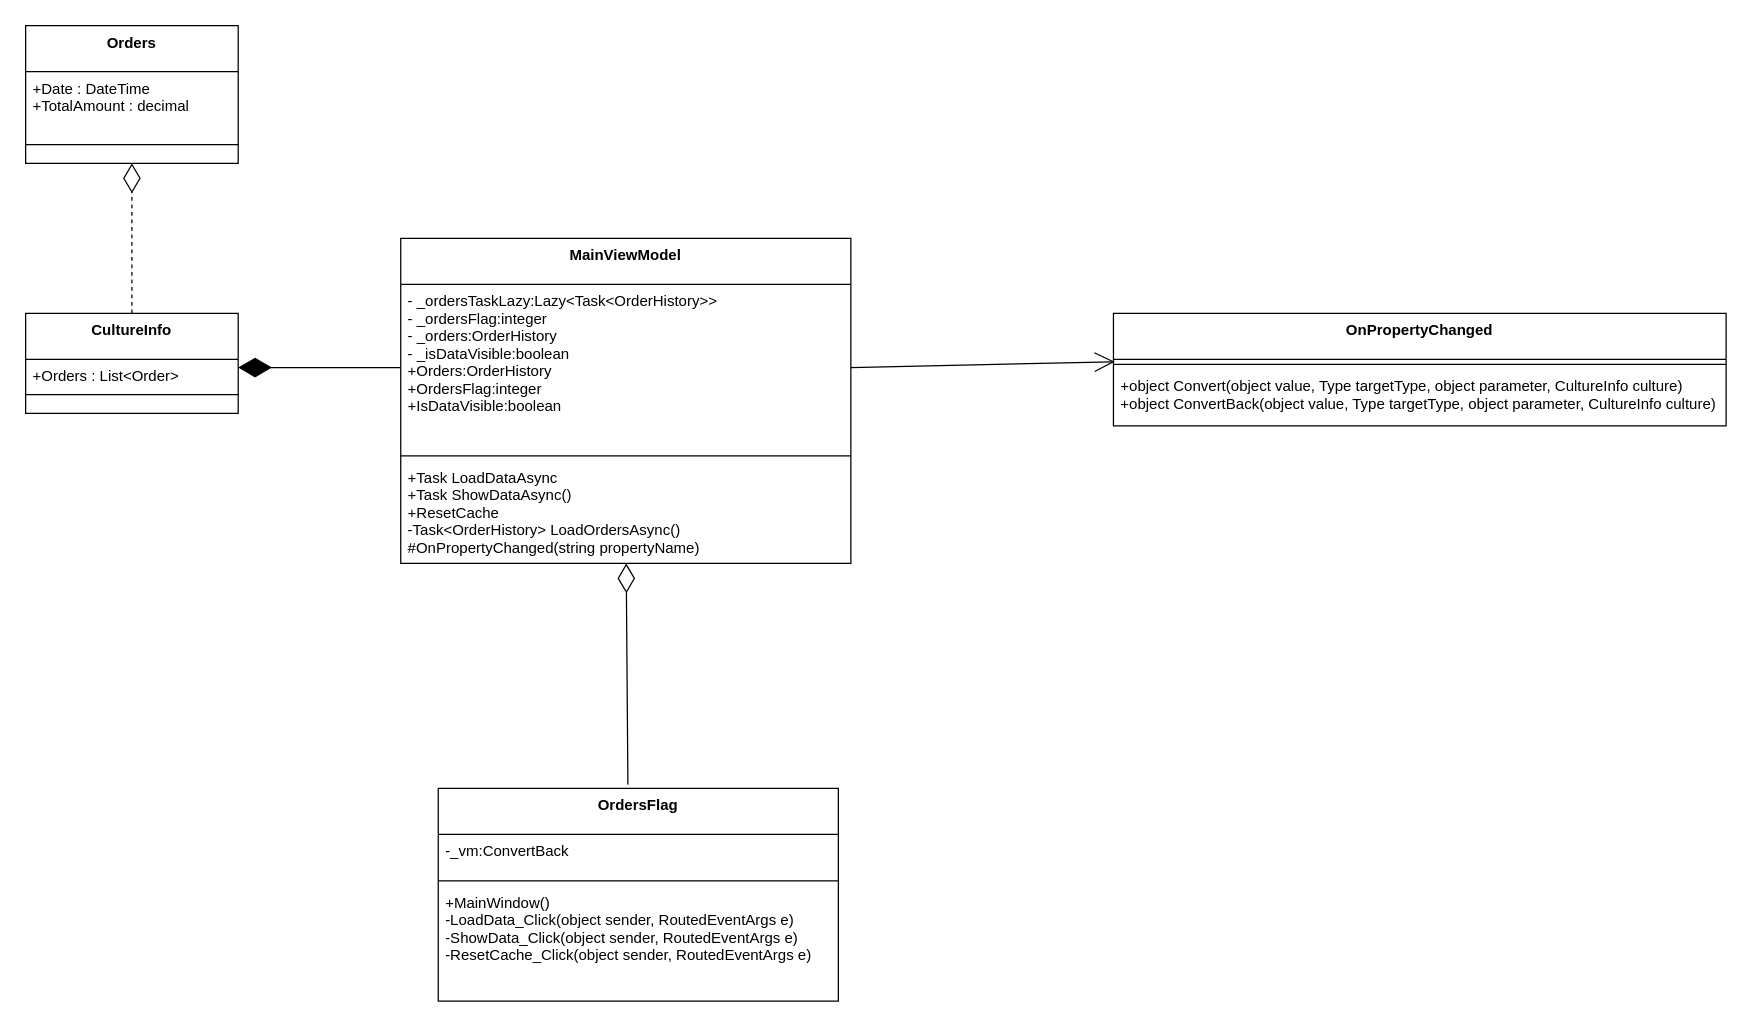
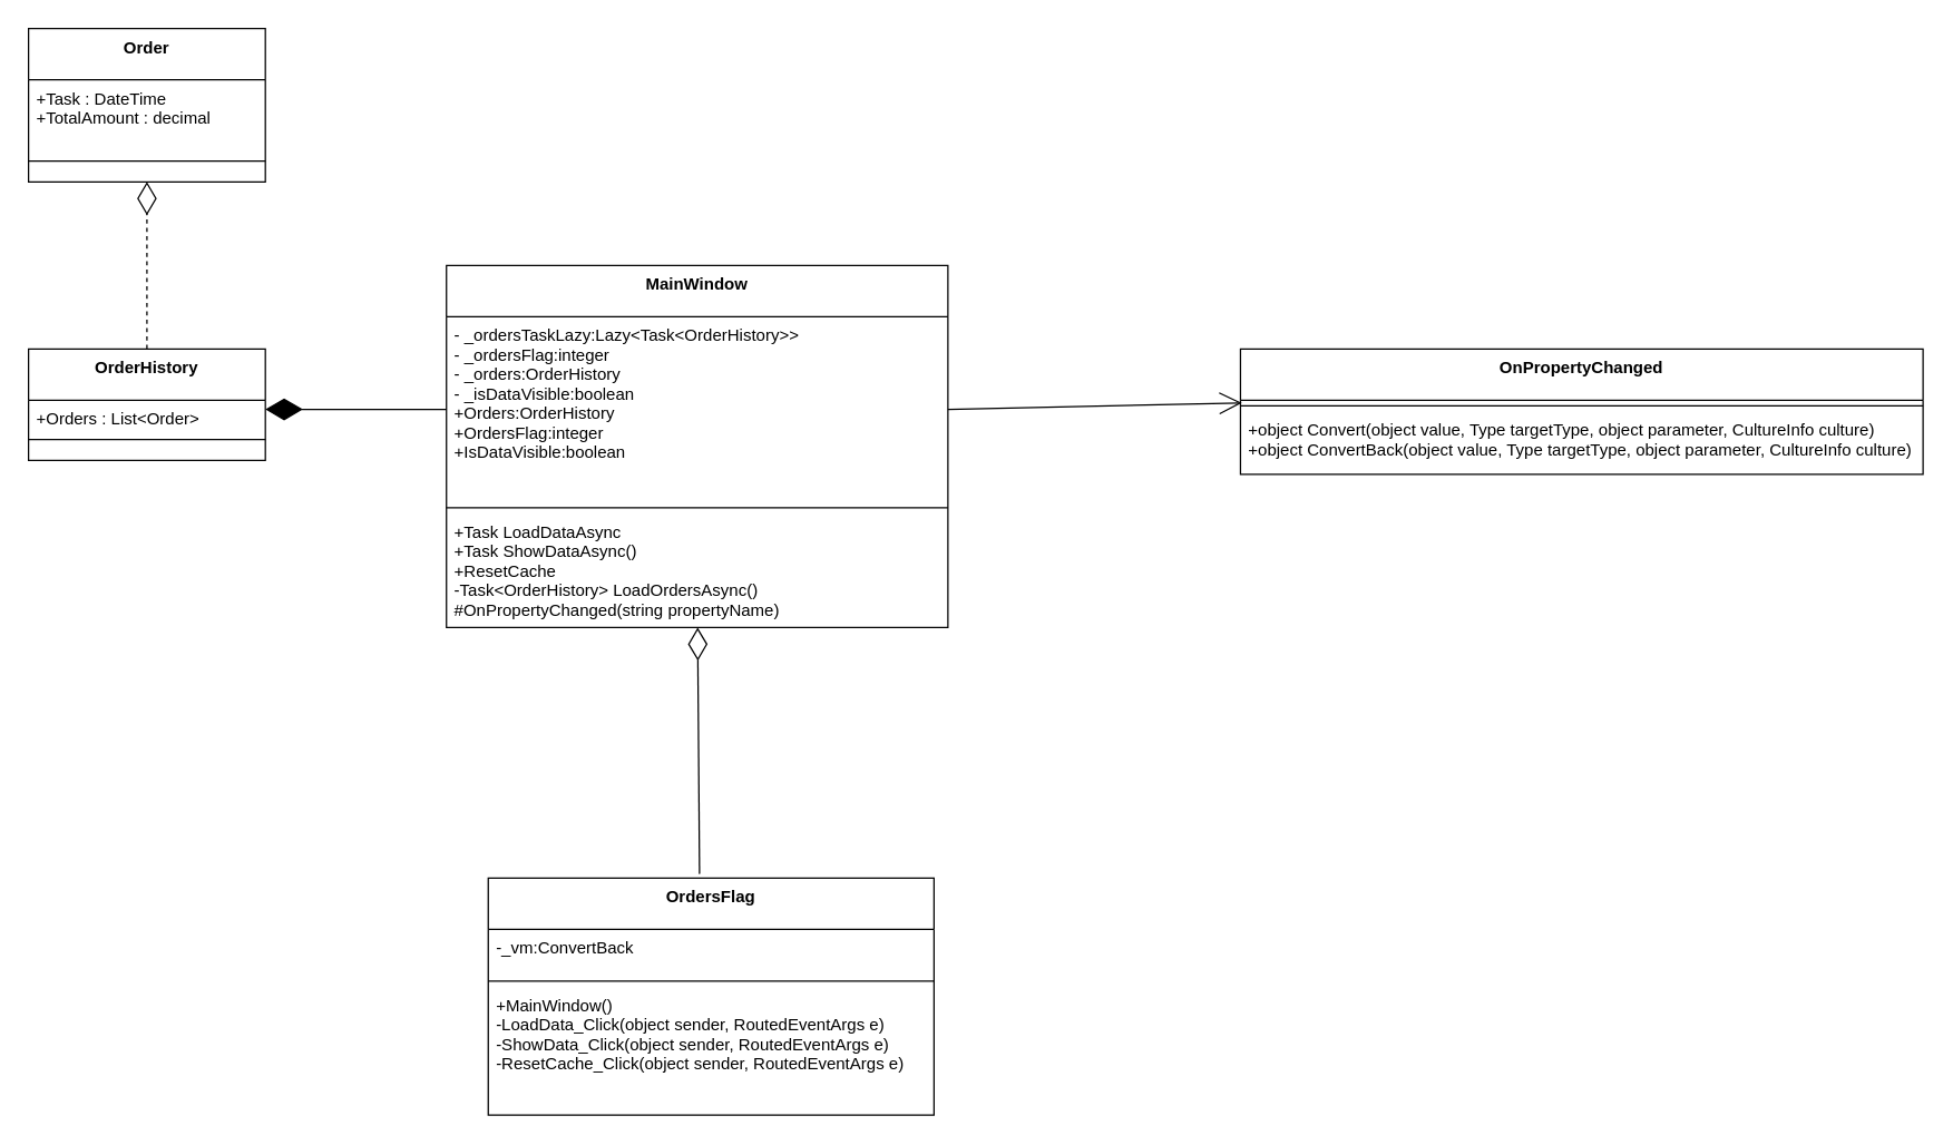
- <mxCell id="2" value="Orders" style="swimlane;fontStyle=1;align=center;verticalAlign=top;childLayout=stackLayout;horizontal=1;startSize=36.8;horizontalStack=0;resizeParent=1;resizeParentMax=0;resizeLast=0;collapsible=0;marginBottom=0;" vertex="1" parent="1"><mxGeometry x="20" y="20" width="170" height="110" as="geometry" /></mxCell>
+ <mxCell id="2" value="Order" style="swimlane;fontStyle=1;align=center;verticalAlign=top;childLayout=stackLayout;horizontal=1;startSize=36.8;horizontalStack=0;resizeParent=1;resizeParentMax=0;resizeLast=0;collapsible=0;marginBottom=0;" vertex="1" parent="1"><mxGeometry x="20" y="20" width="170" height="110" as="geometry" /></mxCell>
- <mxCell id="3" value="+Date : DateTime&#10;+TotalAmount : decimal" style="text;strokeColor=none;fillColor=none;align=left;verticalAlign=top;spacingLeft=4;spacingRight=4;overflow=hidden;rotatable=0;points=[[0,0.5],[1,0.5]];portConstraint=eastwest;" vertex="1" parent="2"><mxGeometry y="36.8" width="170" height="43.2" as="geometry" /></mxCell>
+ <mxCell id="3" value="+Task : DateTime&#10;+TotalAmount : decimal" style="text;strokeColor=none;fillColor=none;align=left;verticalAlign=top;spacingLeft=4;spacingRight=4;overflow=hidden;rotatable=0;points=[[0,0.5],[1,0.5]];portConstraint=eastwest;" vertex="1" parent="2"><mxGeometry y="36.8" width="170" height="43.2" as="geometry" /></mxCell>
- <mxCell id="8" value="MainViewModel" style="swimlane;fontStyle=1;align=center;verticalAlign=top;childLayout=stackLayout;horizontal=1;startSize=36.8;horizontalStack=0;resizeParent=1;resizeParentMax=0;resizeLast=0;collapsible=0;marginBottom=0;" vertex="1" parent="1"><mxGeometry x="320" y="190" width="360" height="260" as="geometry" /></mxCell>
+ <mxCell id="8" value="MainWindow" style="swimlane;fontStyle=1;align=center;verticalAlign=top;childLayout=stackLayout;horizontal=1;startSize=36.8;horizontalStack=0;resizeParent=1;resizeParentMax=0;resizeLast=0;collapsible=0;marginBottom=0;" vertex="1" parent="1"><mxGeometry x="320" y="190" width="360" height="260" as="geometry" /></mxCell>
- <mxCell id="5" value="CultureInfo" style="swimlane;fontStyle=1;align=center;verticalAlign=top;childLayout=stackLayout;horizontal=1;startSize=36.8;horizontalStack=0;resizeParent=1;resizeParentMax=0;resizeLast=0;collapsible=0;marginBottom=0;" vertex="1" parent="1"><mxGeometry x="20" y="250" width="170" height="80" as="geometry" /></mxCell>
+ <mxCell id="5" value="OrderHistory" style="swimlane;fontStyle=1;align=center;verticalAlign=top;childLayout=stackLayout;horizontal=1;startSize=36.8;horizontalStack=0;resizeParent=1;resizeParentMax=0;resizeLast=0;collapsible=0;marginBottom=0;" vertex="1" parent="1"><mxGeometry x="20" y="250" width="170" height="80" as="geometry" /></mxCell>
